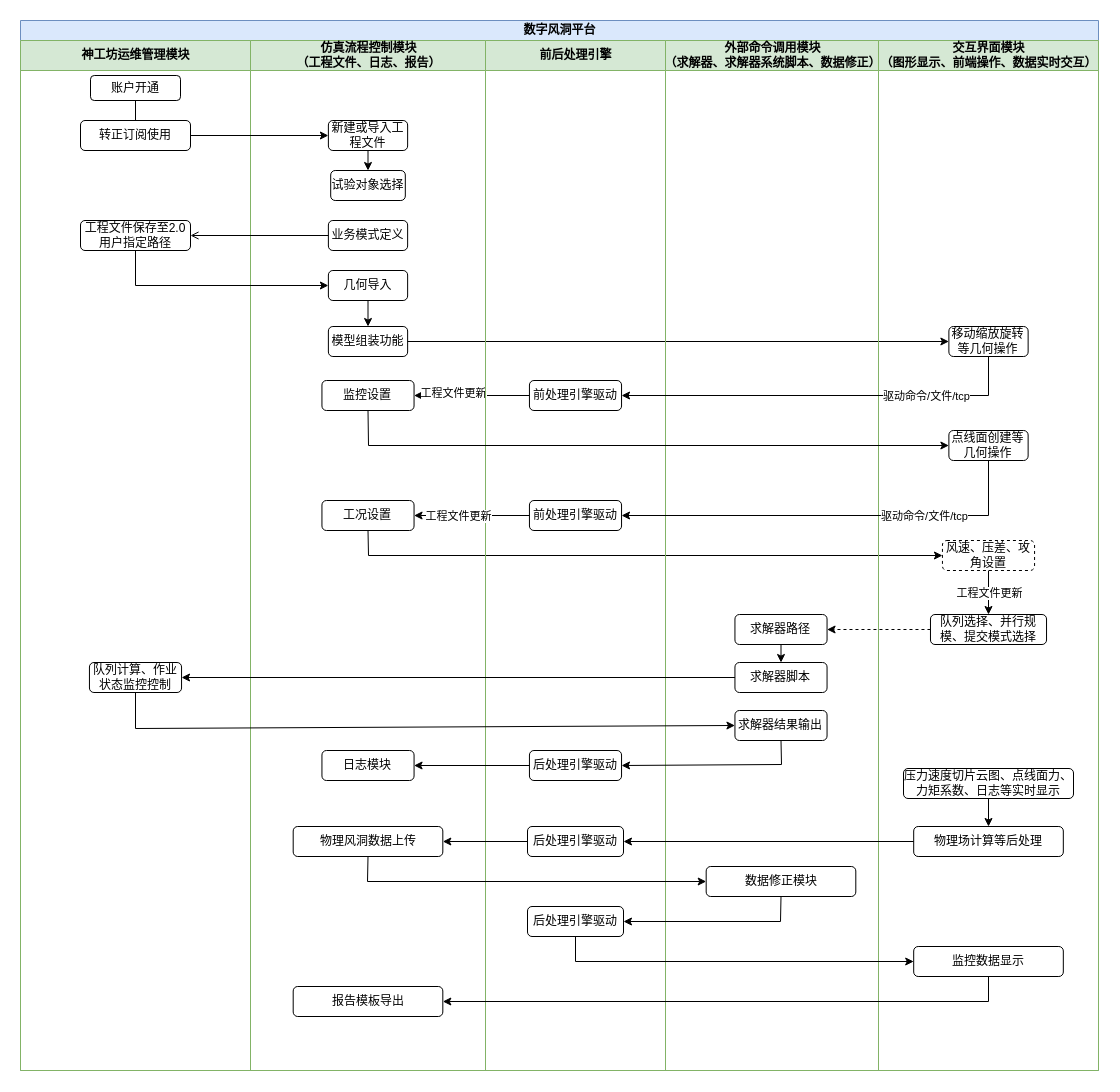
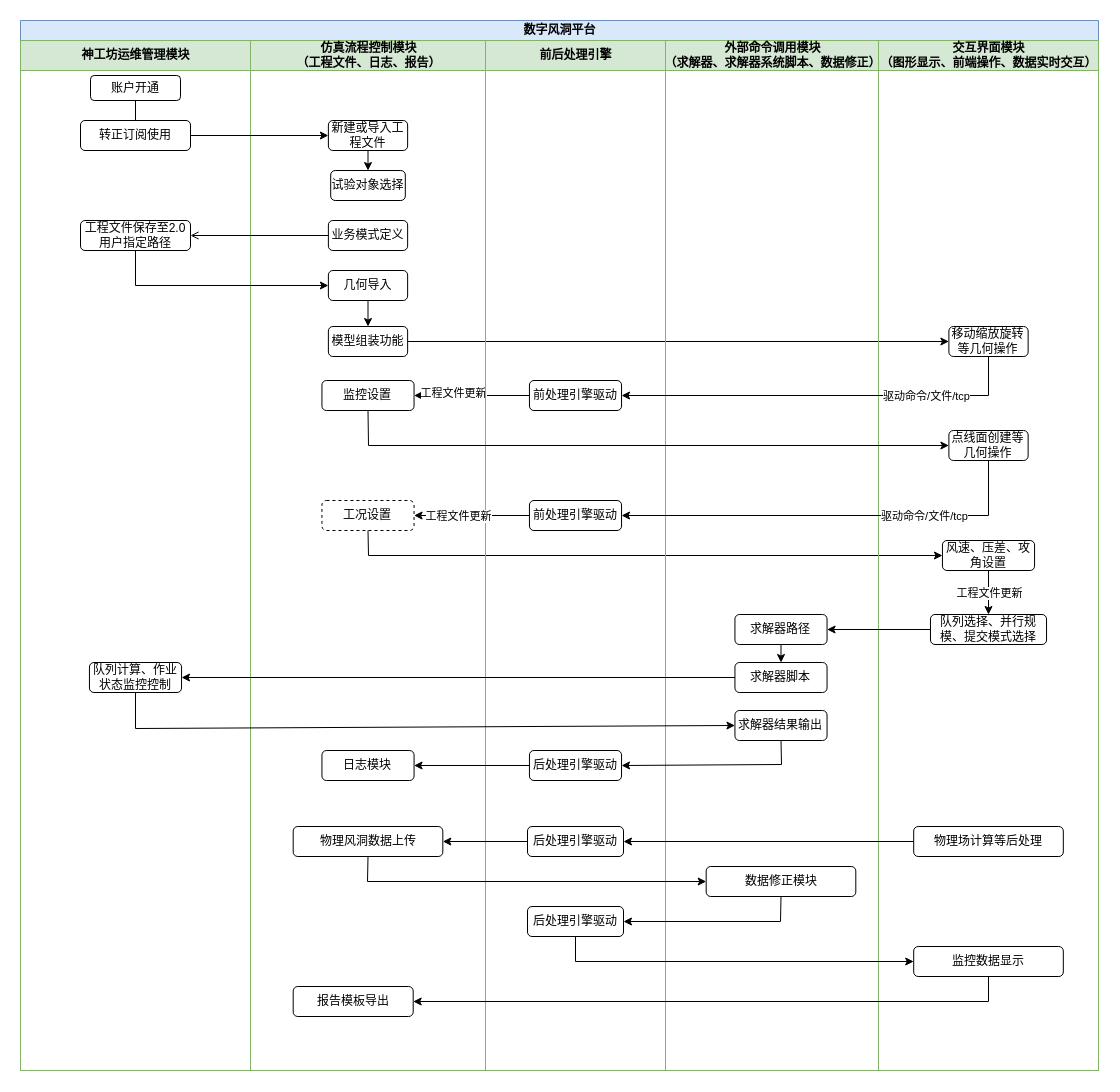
- <mxCell id="17" value="工况设置" style="whiteSpace=wrap;html=1;rounded=1;" vertex="1" parent="9"><mxGeometry x="71.445" y="460" width="92.12" height="30" as="geometry" /></mxCell>
+ <mxCell id="17" value="工况设置" style="whiteSpace=wrap;html=1;rounded=1;dashed=1;" vertex="1" parent="9"><mxGeometry x="71.445" y="460" width="92.12" height="30" as="geometry" /></mxCell>
- <mxCell id="41" value="风速、压差、攻角设置" style="whiteSpace=wrap;html=1;rounded=1;dashed=1;" vertex="1" parent="38"><mxGeometry x="63.945" y="500" width="92.12" height="30" as="geometry" /></mxCell>
+ <mxCell id="41" value="风速、压差、攻角设置" style="whiteSpace=wrap;html=1;rounded=1;" vertex="1" parent="38"><mxGeometry x="63.945" y="500" width="92.12" height="30" as="geometry" /></mxCell>
- <mxCell id="46" value="" style="endArrow=classic;html=1;rounded=0;exitX=0;exitY=0.5;exitDx=0;exitDy=0;entryX=1;entryY=0.5;entryDx=0;entryDy=0;dashed=1;" edge="1" parent="38" source="47" target="45"><mxGeometry width="50" height="50" relative="1" as="geometry"><mxPoint y="730" as="sourcePoint" /><mxPoint x="50" y="680" as="targetPoint" /></mxGeometry></mxCell>
+ <mxCell id="46" value="" style="endArrow=classic;html=1;rounded=0;exitX=0;exitY=0.5;exitDx=0;exitDy=0;entryX=1;entryY=0.5;entryDx=0;entryDy=0;" edge="1" parent="38" source="47" target="45"><mxGeometry width="50" height="50" relative="1" as="geometry"><mxPoint y="730" as="sourcePoint" /><mxPoint x="50" y="680" as="targetPoint" /></mxGeometry></mxCell>
- <mxCell id="49" value="压力速度切片云图、点线面力、力矩系数、日志等实时显示" style="whiteSpace=wrap;html=1;rounded=1;" vertex="1" parent="38"><mxGeometry x="25.005" y="728" width="170" height="30" as="geometry" /></mxCell>
- <mxCell id="43" value="" style="endArrow=classic;html=1;rounded=0;exitX=0.5;exitY=1;exitDx=0;exitDy=0;entryX=0.5;entryY=0;entryDx=0;entryDy=0;" edge="1" parent="38" source="49" target="42"><mxGeometry width="50" height="50" relative="1" as="geometry"><mxPoint x="290" y="820" as="sourcePoint" /><mxPoint x="340" y="770" as="targetPoint" /></mxGeometry></mxCell>
- <mxCell id="19" value="报告模板导出" style="whiteSpace=wrap;html=1;rounded=1;" vertex="1" parent="9"><mxGeometry x="42.69" y="946" width="149.63" height="30" as="geometry" /></mxCell>
+ <mxCell id="19" value="报告模板导出" style="whiteSpace=wrap;html=1;rounded=1;" vertex="1" parent="9"><mxGeometry x="42.69" y="946" width="120" height="30" as="geometry" /></mxCell>
